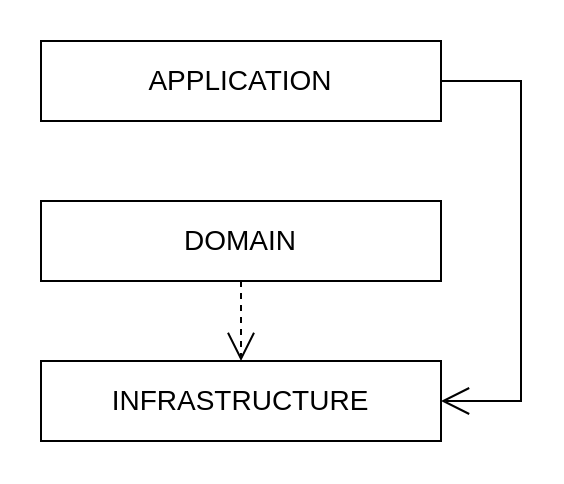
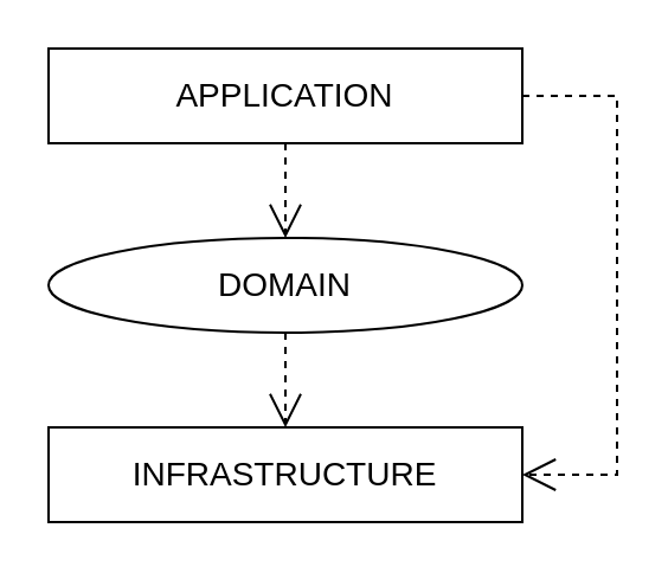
+ <mxCell id="6" value="Use" style="endArrow=open;endSize=12;dashed=1;html=1;fontSize=14;exitX=0.5;exitY=1;exitDx=0;exitDy=0;entryX=0.5;entryY=0;entryDx=0;entryDy=0;noLabel=1;fontColor=none;fontStyle=0" parent="1" source="3" target="4" edge="1"><mxGeometry width="160" relative="1" as="geometry"><mxPoint x="110" y="-10" as="sourcePoint" /><mxPoint x="110" y="50" as="targetPoint" /></mxGeometry></mxCell>
- <mxCell id="2" style="edgeStyle=orthogonalEdgeStyle;rounded=0;orthogonalLoop=1;jettySize=auto;html=1;entryX=1;entryY=0.5;entryDx=0;entryDy=0;dashed=0;startSize=12;endArrow=open;endFill=0;endSize=12;fontSize=14;exitX=1;exitY=0.5;exitDx=0;exitDy=0;fontStyle=0;" edge="1" parent="1" source="3" target="5"><mxGeometry relative="1" as="geometry"><Array as="points"><mxPoint x="260" y="40" /><mxPoint x="260" y="200" /></Array></mxGeometry></mxCell>
+ <mxCell id="2" style="edgeStyle=orthogonalEdgeStyle;rounded=0;orthogonalLoop=1;jettySize=auto;html=1;entryX=1;entryY=0.5;entryDx=0;entryDy=0;dashed=1;startSize=12;endArrow=open;endFill=0;endSize=12;fontSize=14;exitX=1;exitY=0.5;exitDx=0;exitDy=0;fontStyle=0" edge="1" parent="1" source="3" target="5"><mxGeometry relative="1" as="geometry"><Array as="points"><mxPoint x="260" y="40" /><mxPoint x="260" y="200" /></Array></mxGeometry></mxCell>
- <mxCell id="4" value="DOMAIN" style="rounded=0;whiteSpace=wrap;html=1;fontStyle=0;fontSize=14;" parent="1" vertex="1"><mxGeometry x="20" y="100" width="200" height="40" as="geometry" /></mxCell>
+ <mxCell id="4" value="DOMAIN" style="ellipse;whiteSpace=wrap;html=1;fontStyle=0;fontSize=14;" parent="1" vertex="1"><mxGeometry x="20" y="100" width="200" height="40" as="geometry" /></mxCell>
